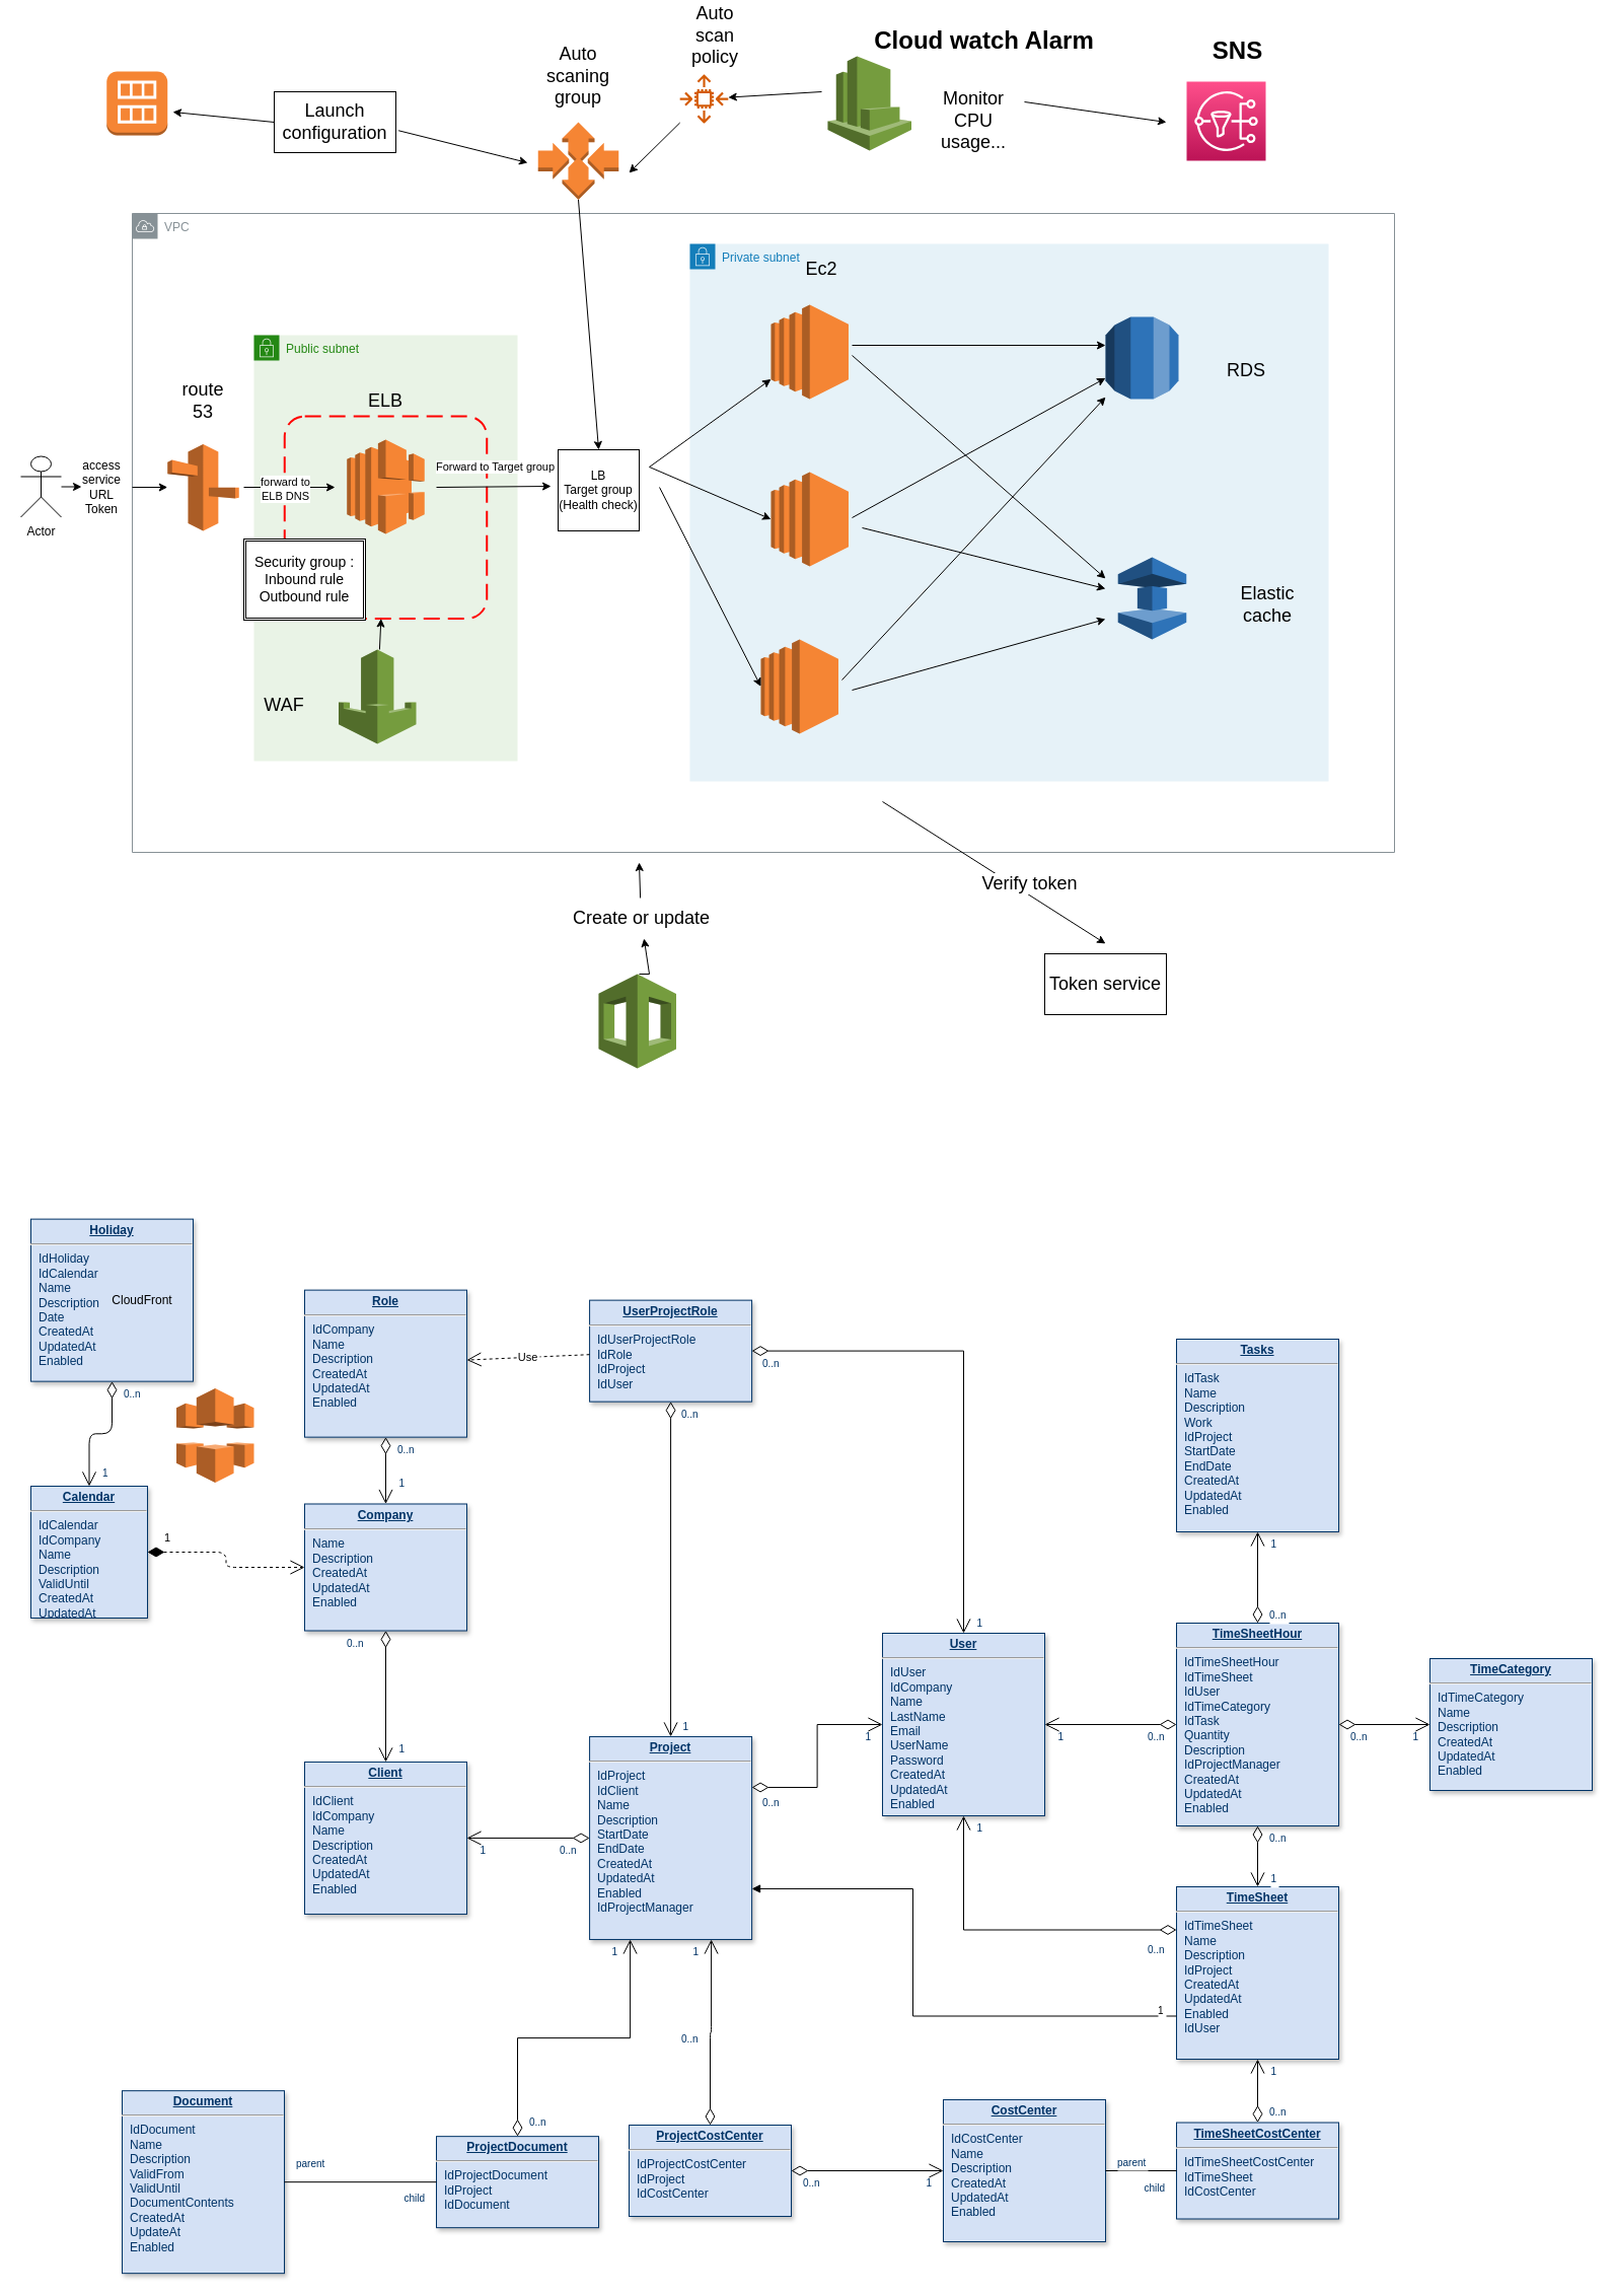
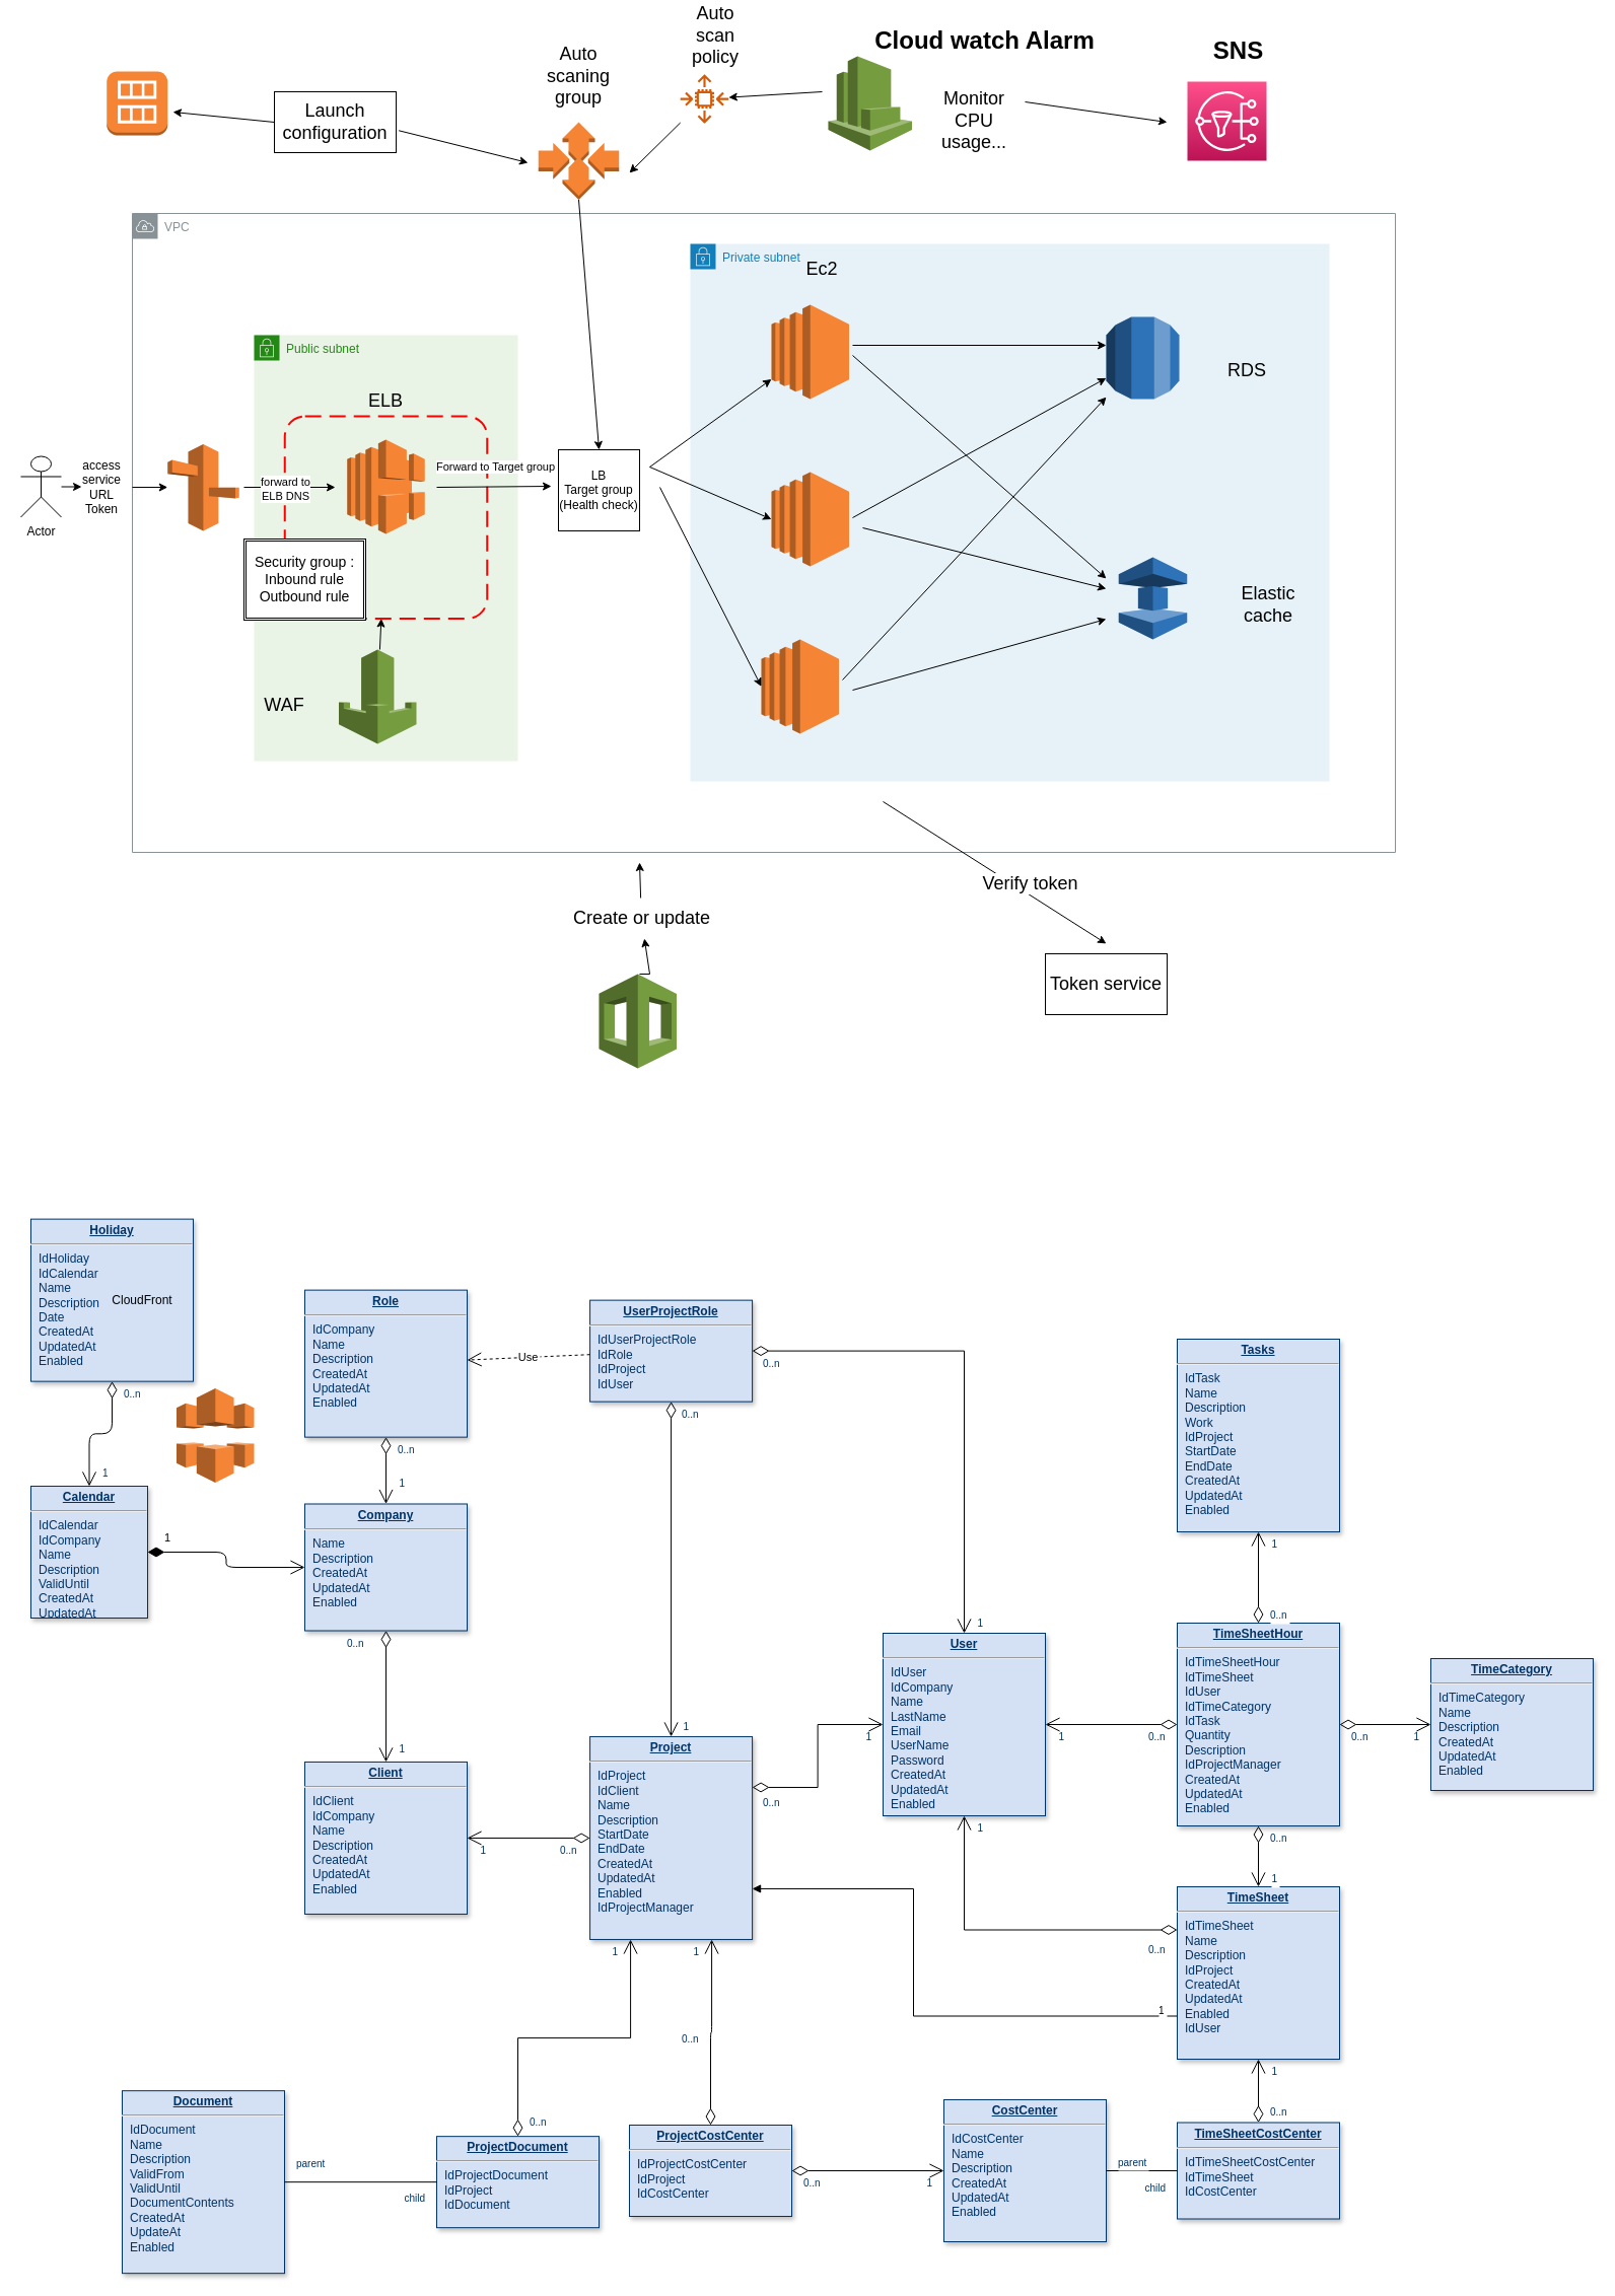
- <mxCell id="89" value="&lt;font style=&quot;font-size: 18px;&quot;&gt;route 53&lt;/font&gt;" style="text;html=1;strokeColor=none;fillColor=none;align=center;verticalAlign=middle;whiteSpace=wrap;rounded=0;" parent="1" vertex="1"><mxGeometry x="170" y="380" width="60" height="30" as="geometry" /></mxCell>
- <mxCell id="72" value="1" style="endArrow=open;endSize=12;startArrow=diamondThin;startSize=14;startFill=1;edgeStyle=orthogonalEdgeStyle;align=left;verticalAlign=bottom;dashed=1;" parent="1" source="8" target="7" edge="1"><mxGeometry x="-0.818" y="5.0" relative="1" as="geometry"><mxPoint x="70" y="1690" as="sourcePoint" /><mxPoint x="230" y="1690" as="targetPoint" /><mxPoint as="offset" /></mxGeometry></mxCell>
+ <mxCell id="72" value="1" style="endArrow=open;endSize=12;startArrow=diamondThin;startSize=14;startFill=1;edgeStyle=orthogonalEdgeStyle;align=left;verticalAlign=bottom;" parent="1" source="8" target="7" edge="1"><mxGeometry x="-0.818" y="5.0" relative="1" as="geometry"><mxPoint x="70" y="1690" as="sourcePoint" /><mxPoint x="230" y="1690" as="targetPoint" /><mxPoint as="offset" /></mxGeometry></mxCell>
